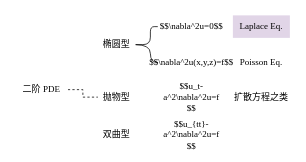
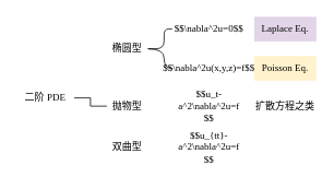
- <mxCell id="14" value="Poisson Eq." style="rounded=0;whiteSpace=wrap;html=1;fontFamily=Times New Roman;labelBorderColor=none;strokeColor=none;" vertex="1" parent="1"><mxGeometry x="310" y="68" width="76" height="30" as="geometry" /></mxCell>
+ <mxCell id="14" value="Poisson Eq." style="rounded=0;whiteSpace=wrap;html=1;fontFamily=Times New Roman;labelBorderColor=none;strokeColor=none;fillColor=#fff2cc;" vertex="1" parent="1"><mxGeometry x="310" y="68" width="76" height="30" as="geometry" /></mxCell>
- <mxCell id="6" style="edgeStyle=orthogonalEdgeStyle;rounded=0;orthogonalLoop=1;jettySize=auto;html=1;exitX=1;exitY=0.5;exitDx=0;exitDy=0;entryX=0;entryY=0.5;entryDx=0;entryDy=0;endArrow=none;endFill=0;fontFamily=黑体;dashed=1;" parent="1" source="7" target="2" edge="1"><mxGeometry relative="1" as="geometry" /></mxCell>
+ <mxCell id="6" style="edgeStyle=orthogonalEdgeStyle;rounded=0;orthogonalLoop=1;jettySize=auto;html=1;exitX=1;exitY=0.5;exitDx=0;exitDy=0;entryX=0;entryY=0.5;entryDx=0;entryDy=0;endArrow=none;endFill=0;fontFamily=黑体;" parent="1" source="7" target="2" edge="1"><mxGeometry relative="1" as="geometry" /></mxCell>
